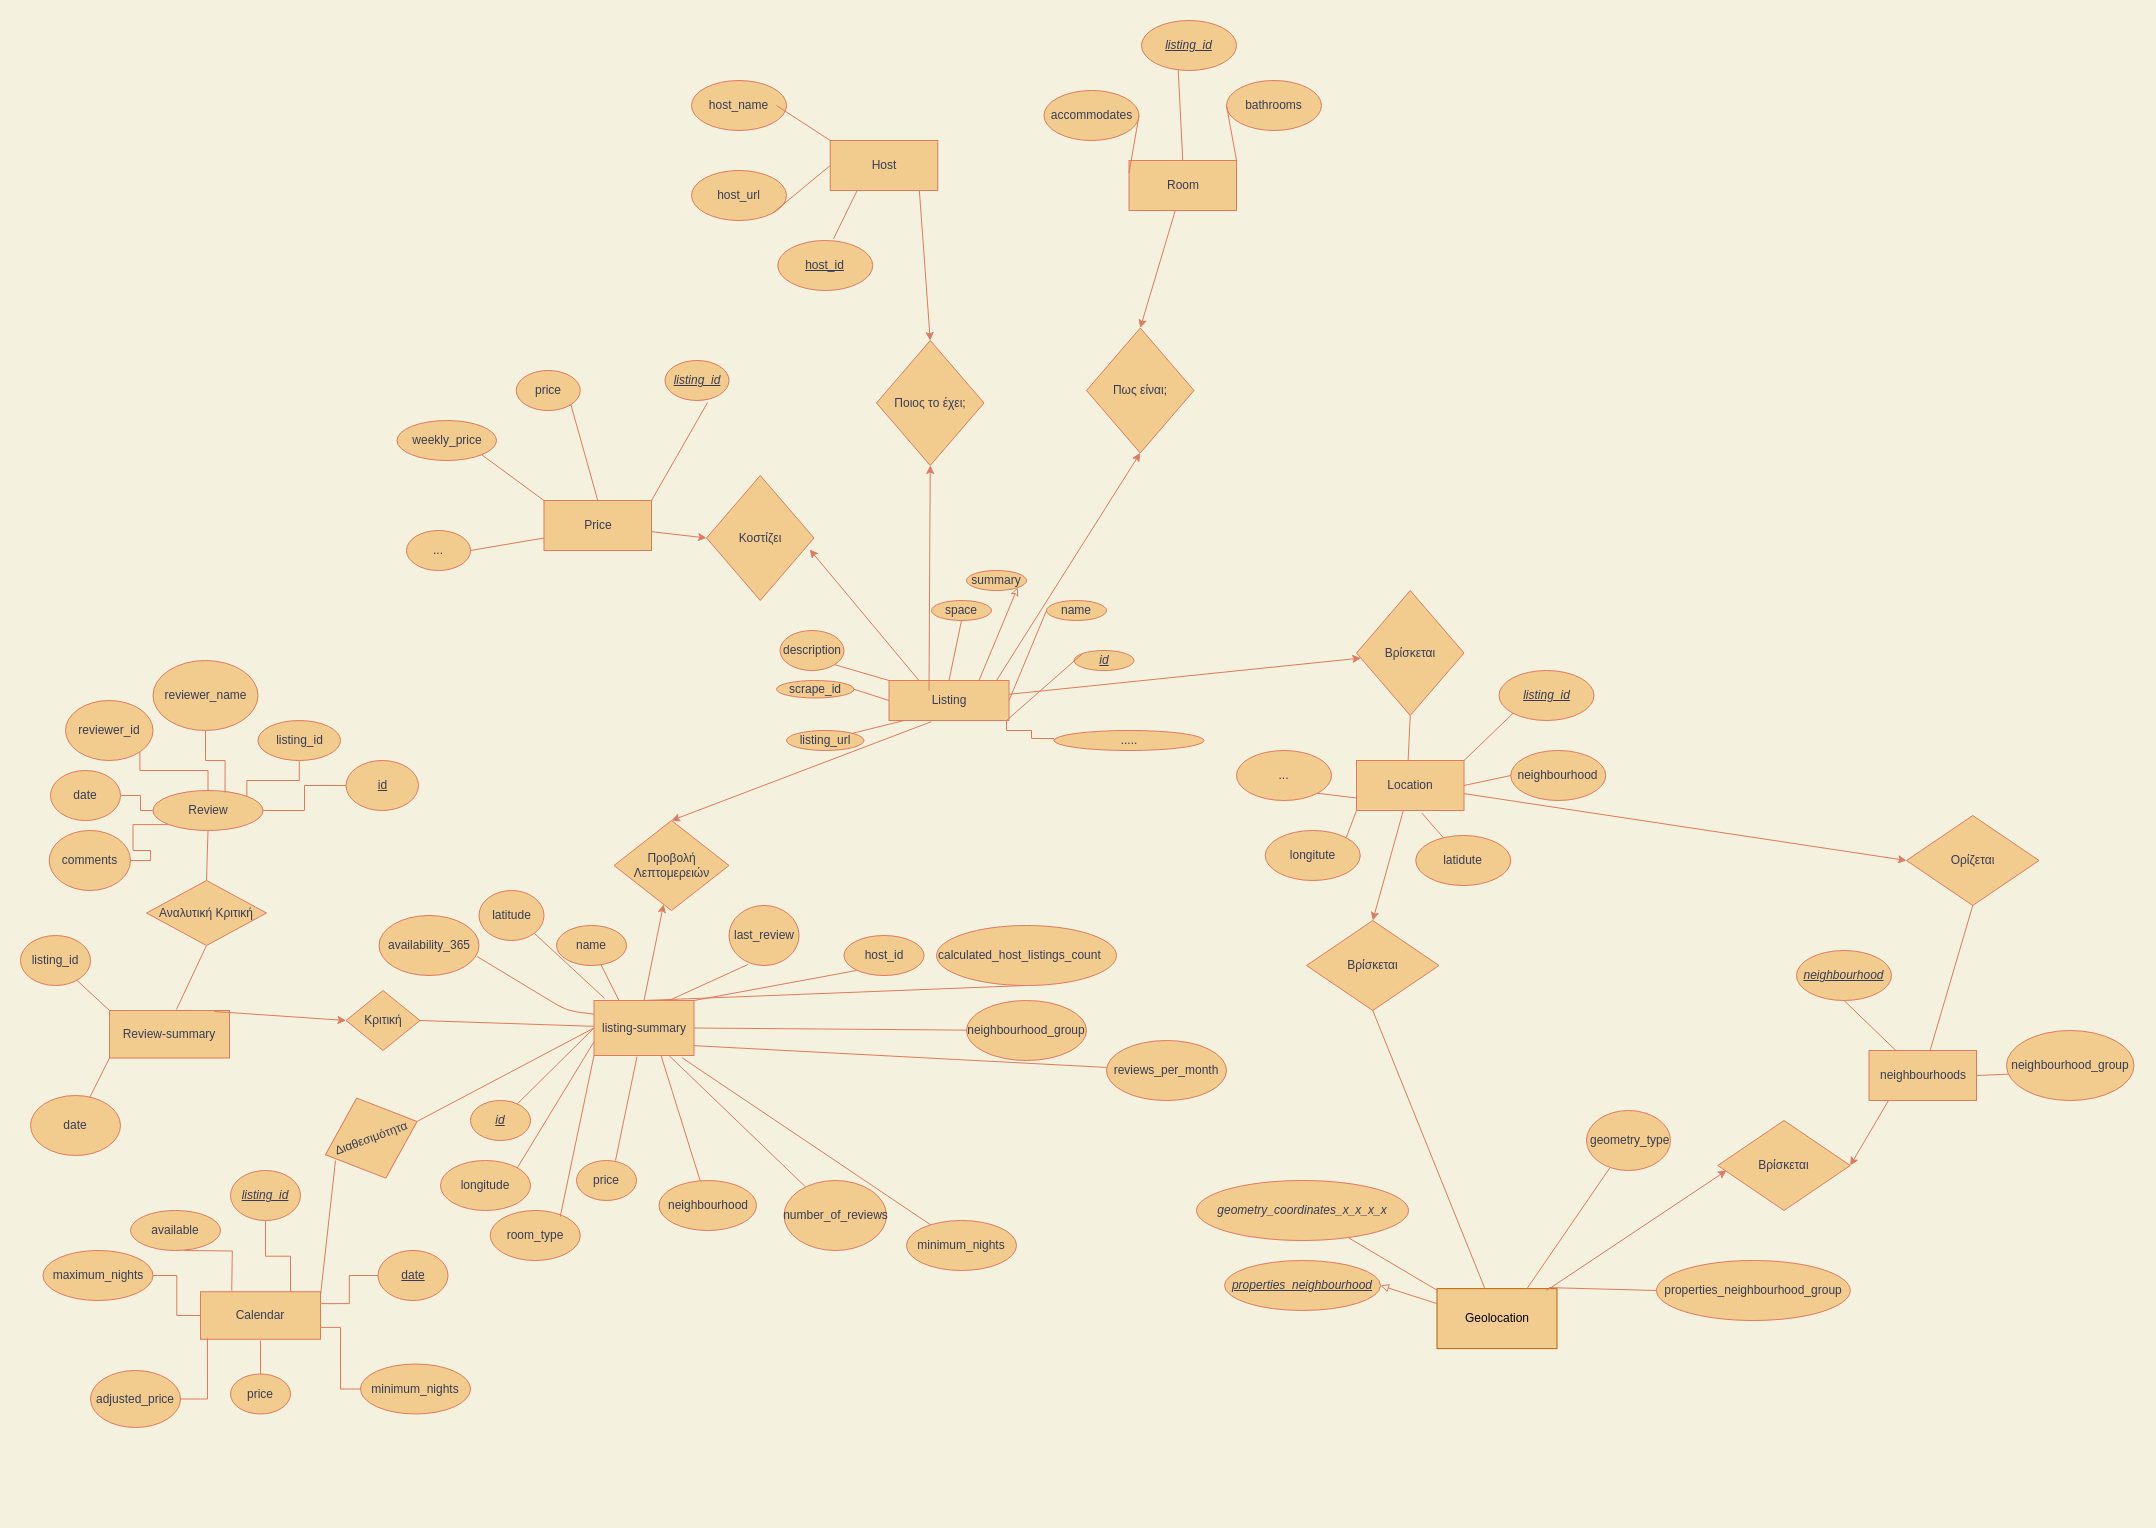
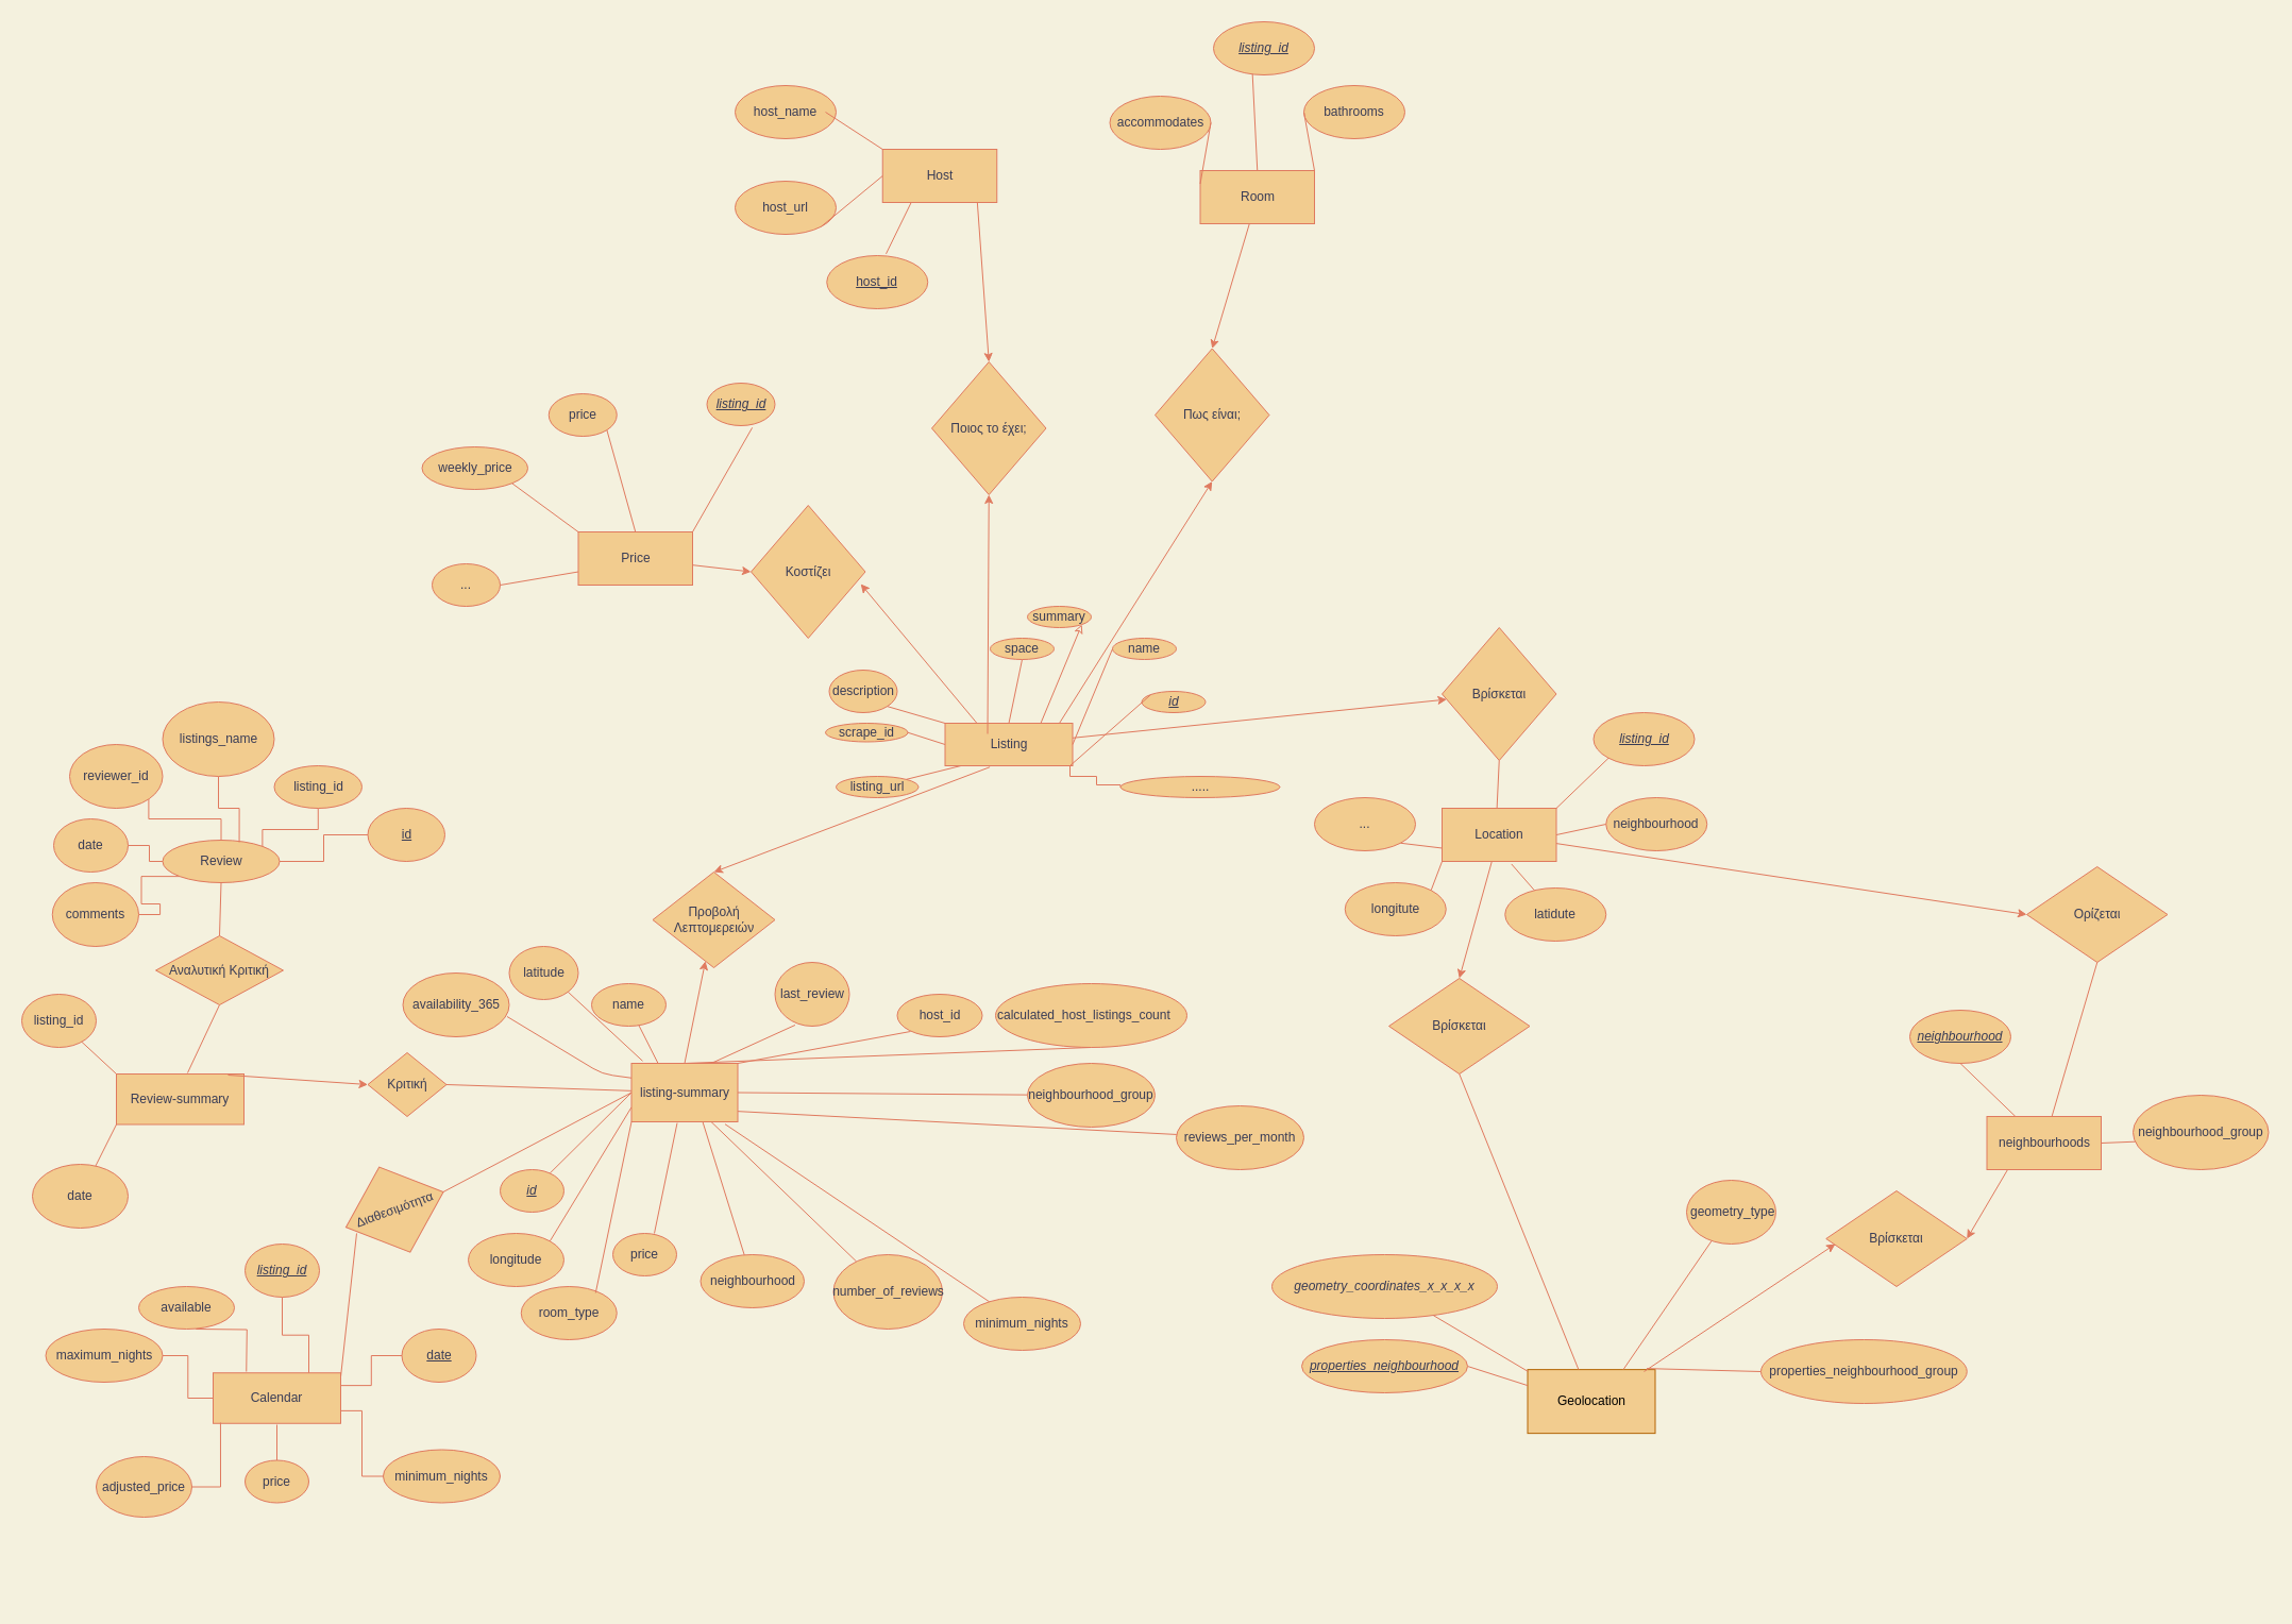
- <mxCell id="48" value="reviewer_name" style="ellipse;whiteSpace=wrap;html=1;fillColor=#F2CC8F;strokeColor=#E07A5F;fontColor=#393C56;" parent="1" vertex="1"><mxGeometry x="152.5" y="660" width="105" height="70" as="geometry" /></mxCell>
+ <mxCell id="48" value="listings_name" style="ellipse;whiteSpace=wrap;html=1;fillColor=#F2CC8F;strokeColor=#E07A5F;fontColor=#393C56;" parent="1" vertex="1"><mxGeometry x="152.5" y="660" width="105" height="70" as="geometry" /></mxCell>
- <mxCell id="91" value="" style="endArrow=block;html=1;exitX=0;exitY=0.25;exitDx=0;exitDy=0;endFill=0;strokeColor=#E07A5F;fontColor=#393C56;labelBackgroundColor=#F4F1DE;entryX=1;entryY=0.5;entryDx=0;entryDy=0;" parent="1" source="89" target="95" edge="1"><mxGeometry width="50" height="50" relative="1" as="geometry"><mxPoint x="1480.44" y="1288.13" as="sourcePoint" /><mxPoint x="1480.5" y="1218.13" as="targetPoint" /></mxGeometry></mxCell>
+ <mxCell id="91" value="" style="endArrow=none;html=1;exitX=0;exitY=0.25;exitDx=0;exitDy=0;endFill=0;strokeColor=#E07A5F;fontColor=#393C56;labelBackgroundColor=#F4F1DE;entryX=1;entryY=0.5;entryDx=0;entryDy=0;" parent="1" source="89" target="95" edge="1"><mxGeometry width="50" height="50" relative="1" as="geometry"><mxPoint x="1480.44" y="1288.13" as="sourcePoint" /><mxPoint x="1480.5" y="1218.13" as="targetPoint" /></mxGeometry></mxCell>
